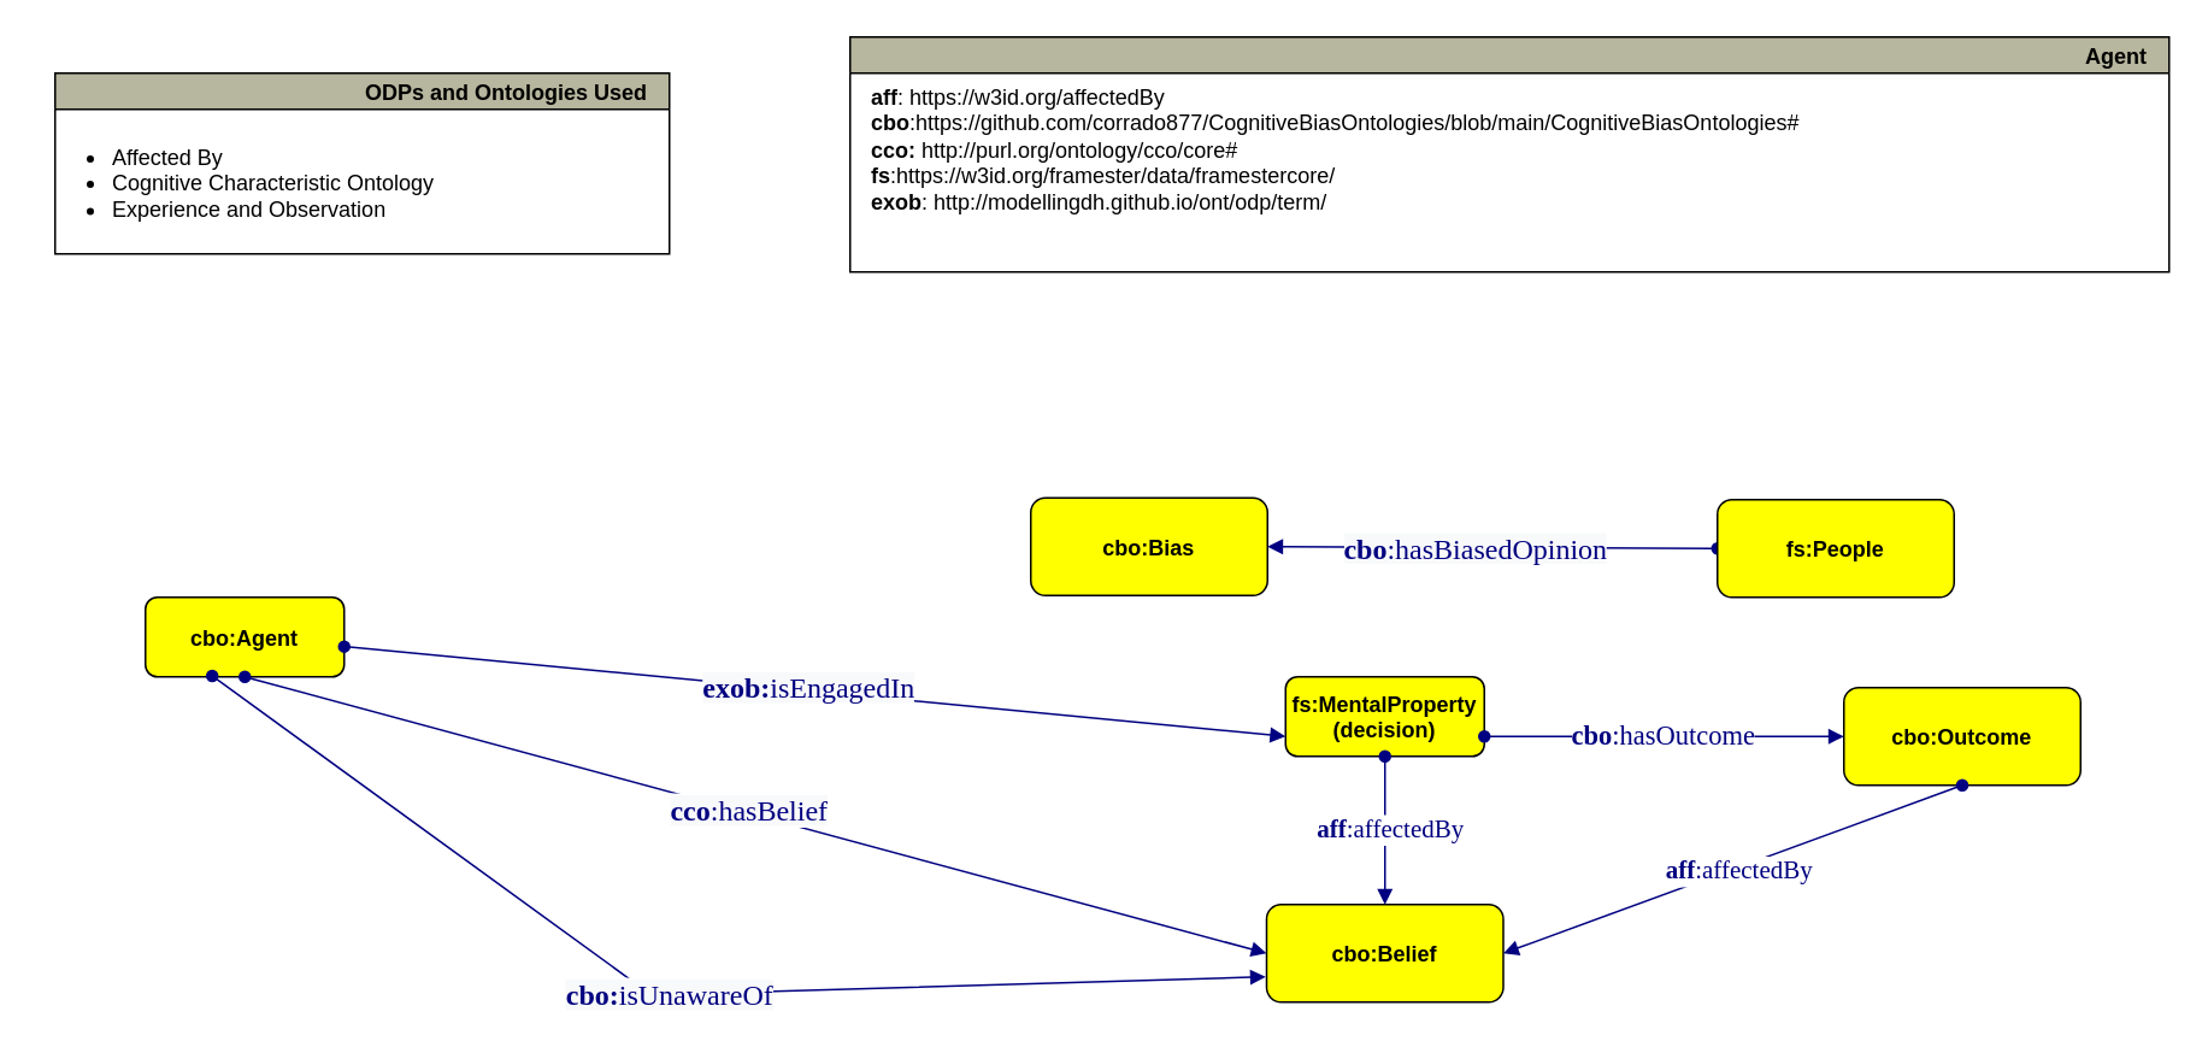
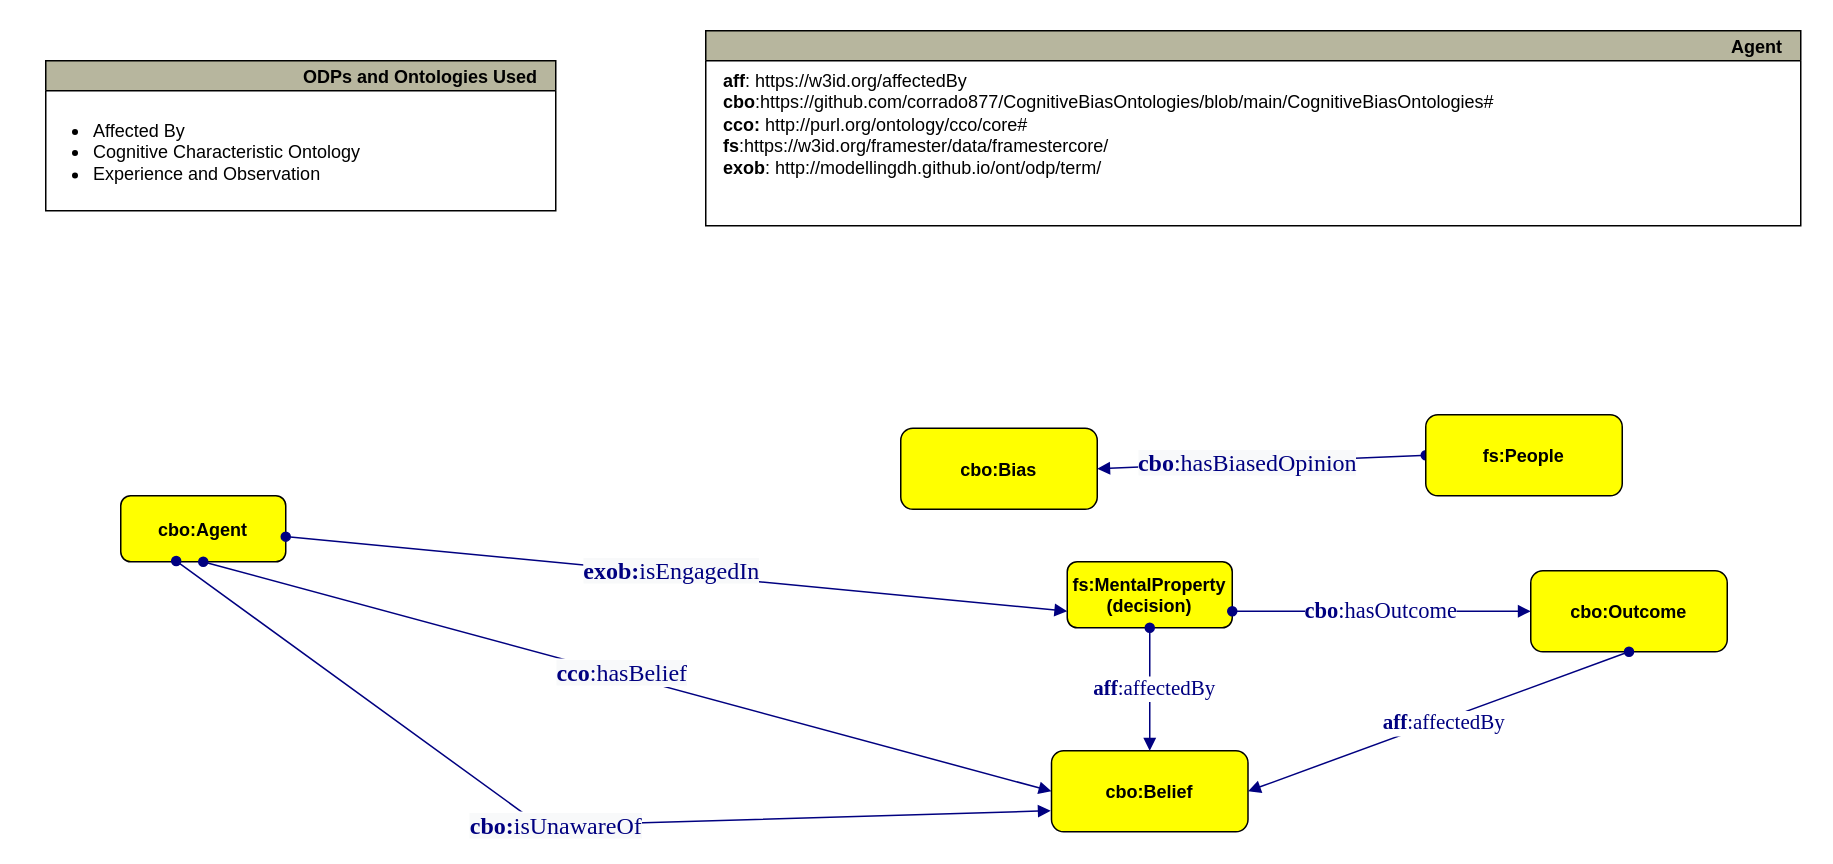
- <mxCell id="2" value="cbo:Bias" style="graphMlID=n4;shape=rect;rounded=1;arcsize=30;fillColor=#ffff00;strokeColor=#000000;strokeWidth=1.0;fontStyle=1" parent="1" vertex="1"><mxGeometry x="570" y="275" width="131" height="54" as="geometry" /></mxCell>
+ <mxCell id="2" value="cbo:Bias" style="graphMlID=n4;shape=rect;rounded=1;arcsize=30;fillColor=#ffff00;strokeColor=#000000;strokeWidth=1.0;fontStyle=1" parent="1" vertex="1"><mxGeometry x="600" y="285" width="131" height="54" as="geometry" /></mxCell>
